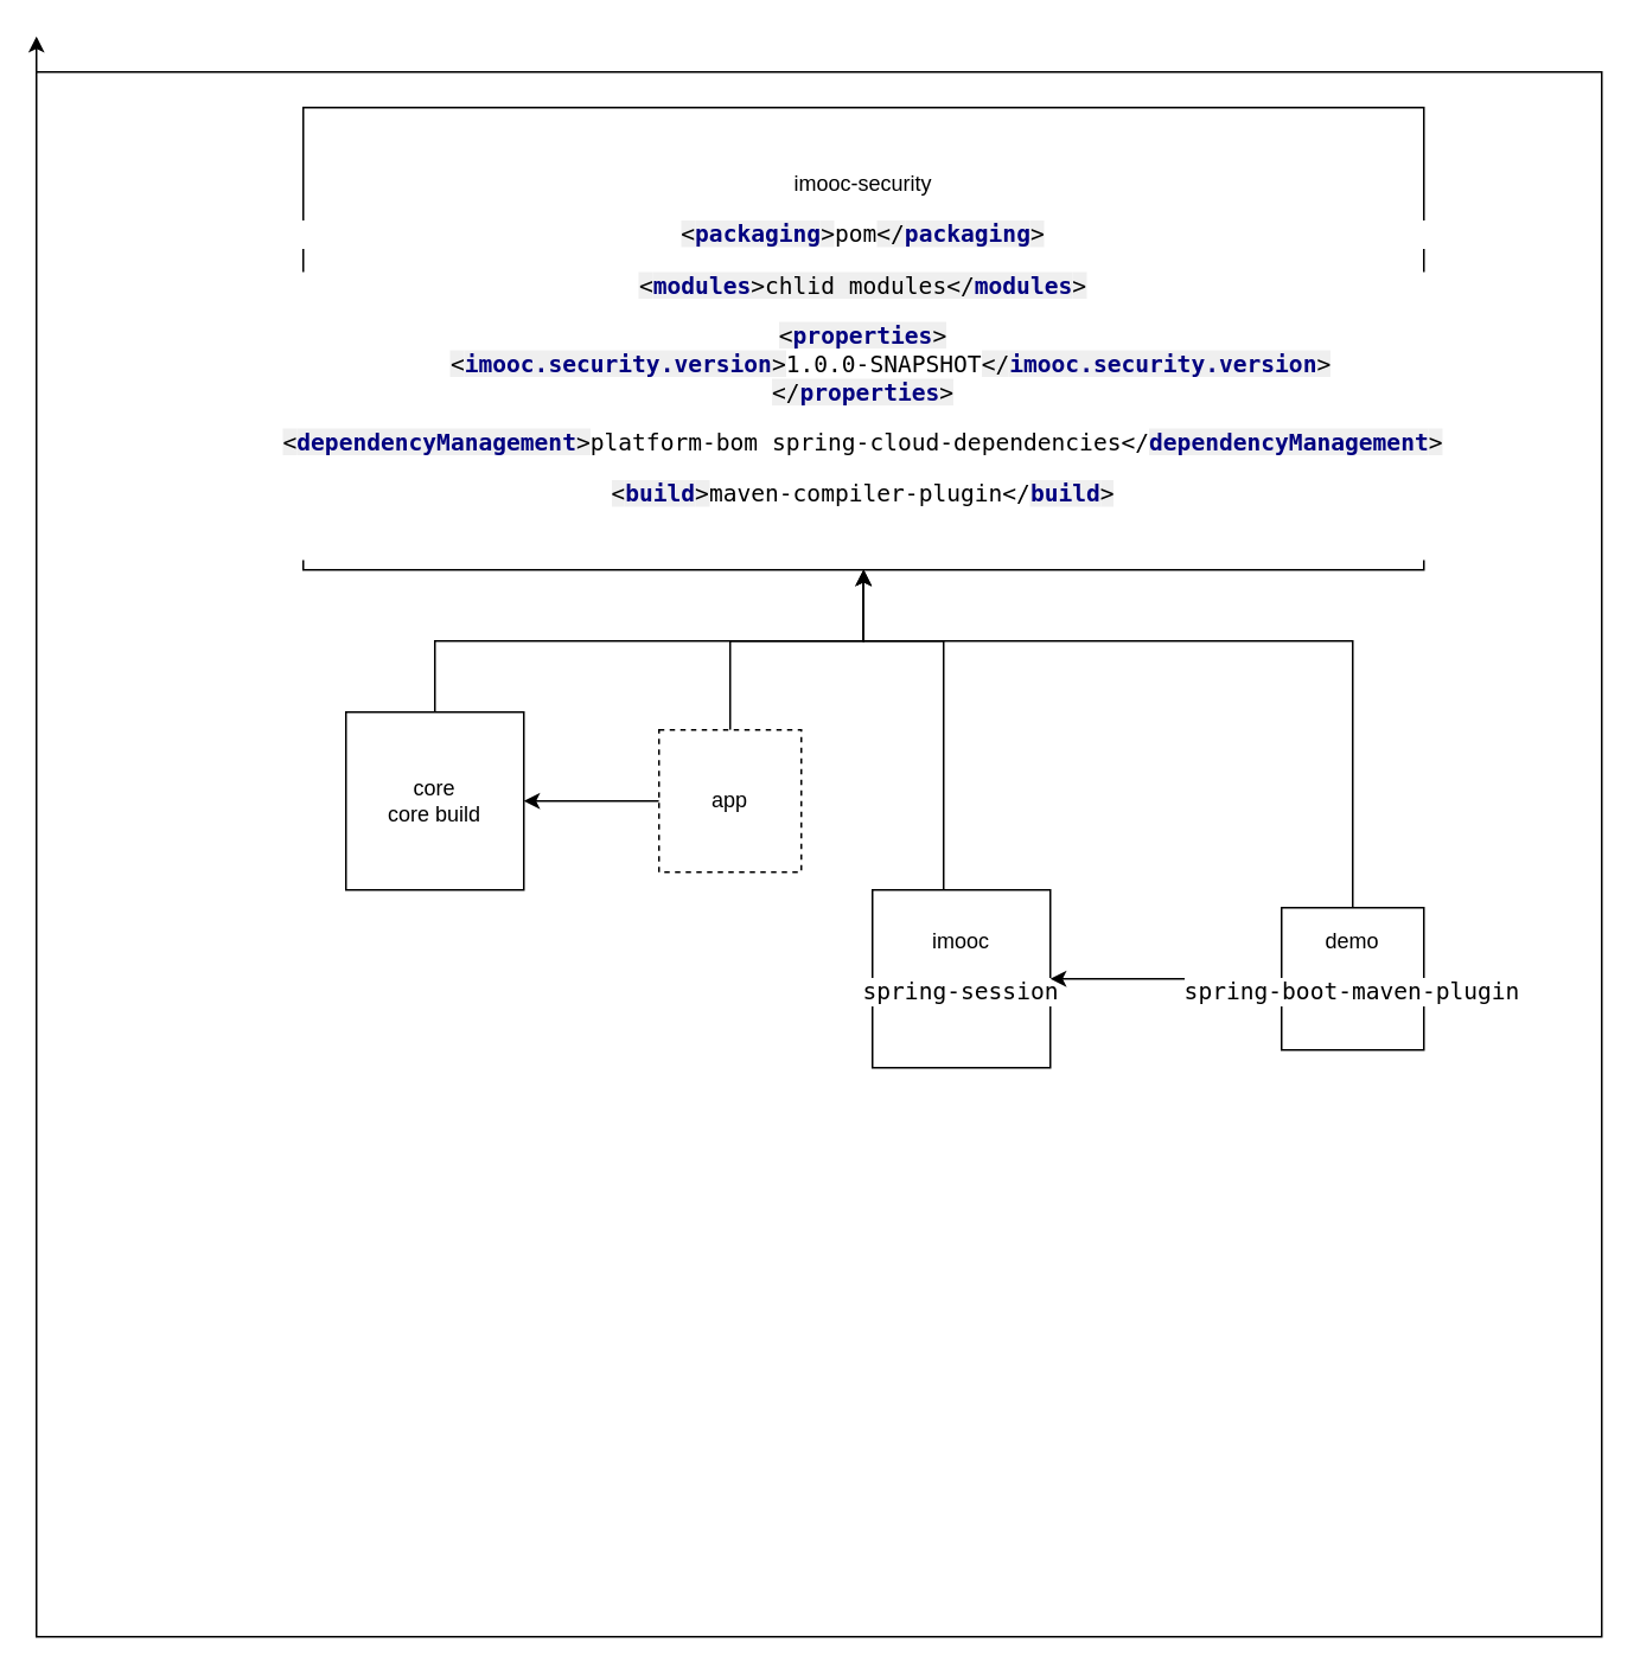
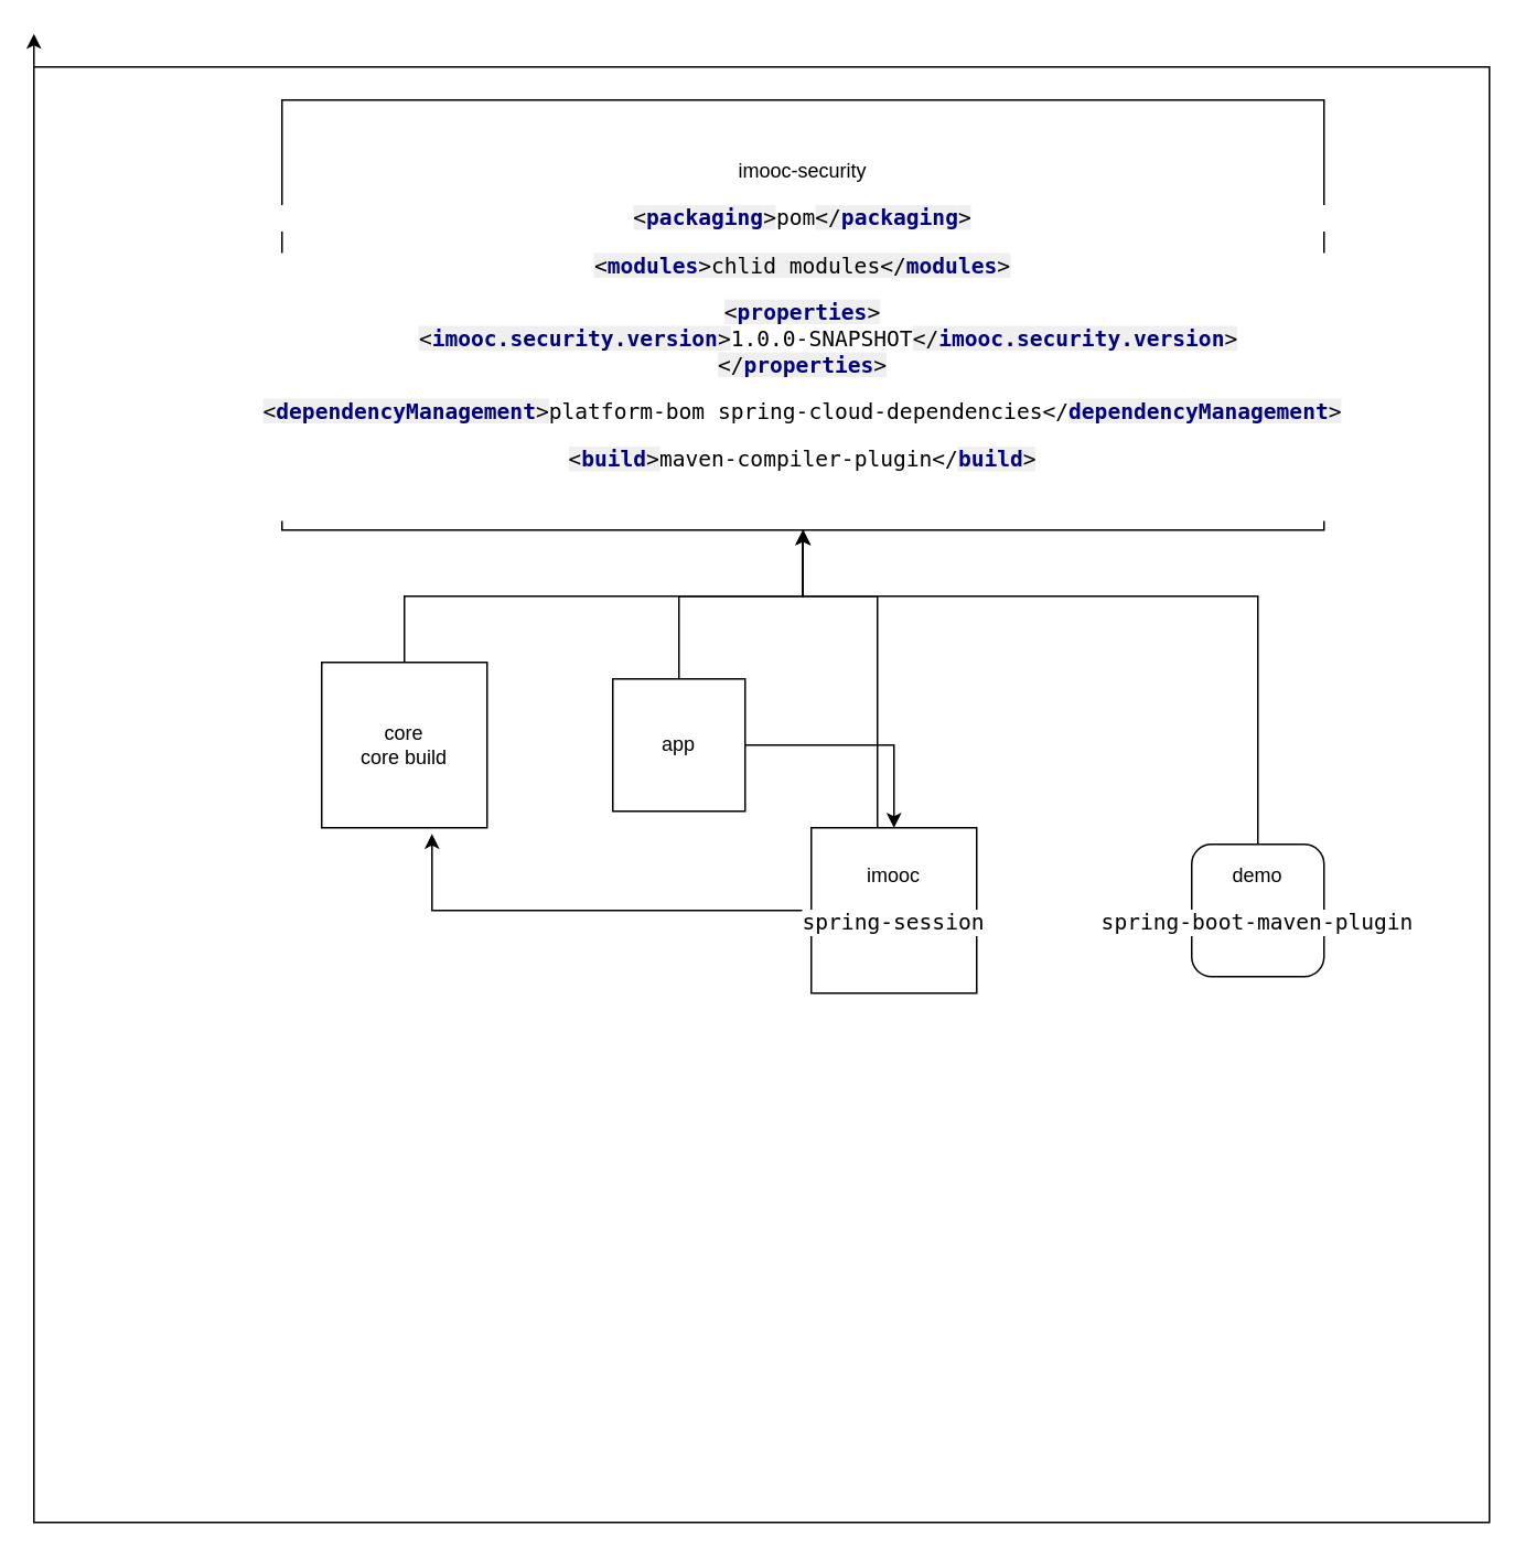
- <mxCell id="6" value="" style="edgeStyle=orthogonalEdgeStyle;rounded=0;orthogonalLoop=1;jettySize=auto;html=1;" edge="1" parent="1" source="7" target="9"><mxGeometry relative="1" as="geometry" /></mxCell>
+ <mxCell id="6" value="" style="edgeStyle=orthogonalEdgeStyle;rounded=0;orthogonalLoop=1;jettySize=auto;html=1;" edge="1" parent="1" source="7" target="12"><mxGeometry relative="1" as="geometry" /></mxCell>
- <mxCell id="7" value="app" style="whiteSpace=wrap;html=1;aspect=fixed;dashed=1;" vertex="1" parent="1"><mxGeometry x="370" y="410" width="80" height="80" as="geometry" /></mxCell>
+ <mxCell id="7" value="app" style="whiteSpace=wrap;html=1;aspect=fixed;" vertex="1" parent="1"><mxGeometry x="370" y="410" width="80" height="80" as="geometry" /></mxCell>
+ <mxCell id="11" value="" style="edgeStyle=orthogonalEdgeStyle;rounded=0;orthogonalLoop=1;jettySize=auto;html=1;entryX=0.667;entryY=1.037;entryDx=0;entryDy=0;entryPerimeter=0;" edge="1" parent="1" source="12" target="9"><mxGeometry relative="1" as="geometry"><Array as="points"><mxPoint x="261" y="550" /></Array></mxGeometry></mxCell>
- <mxCell id="14" style="edgeStyle=orthogonalEdgeStyle;rounded=0;orthogonalLoop=1;jettySize=auto;html=1;" edge="1" parent="1" source="15" target="12"><mxGeometry relative="1" as="geometry" /></mxCell>
- <mxCell id="15" value="demo&lt;br&gt;&lt;pre style=&quot;background-color: rgb(255 , 255 , 255) ; font-family: &amp;#34;jetbrains mono&amp;#34; , monospace ; font-size: 9.8pt&quot;&gt;spring-boot-maven-plugin&lt;/pre&gt;" style="whiteSpace=wrap;html=1;aspect=fixed;" vertex="1" parent="1"><mxGeometry x="720" y="510" width="80" height="80" as="geometry" /></mxCell>
+ <mxCell id="15" value="demo&lt;br&gt;&lt;pre style=&quot;background-color: rgb(255 , 255 , 255) ; font-family: &amp;#34;jetbrains mono&amp;#34; , monospace ; font-size: 9.8pt&quot;&gt;spring-boot-maven-plugin&lt;/pre&gt;" style="whiteSpace=wrap;html=1;aspect=fixed;rounded=1;" vertex="1" parent="1"><mxGeometry x="720" y="510" width="80" height="80" as="geometry" /></mxCell>
